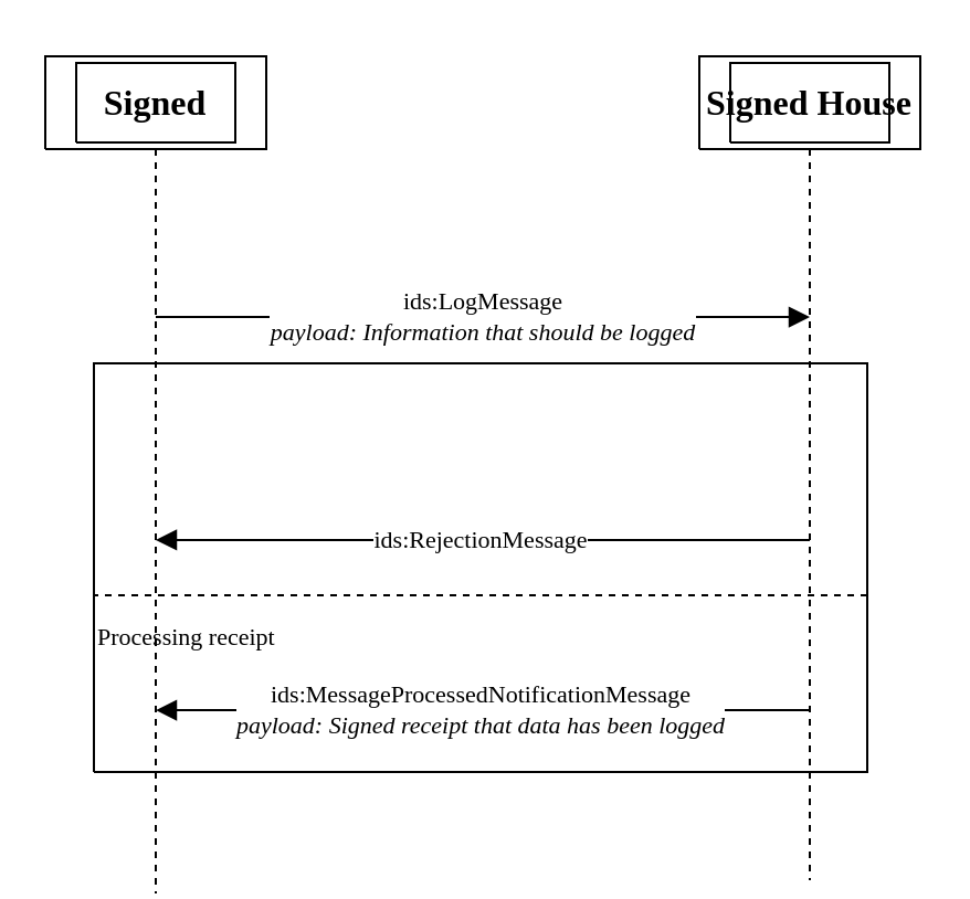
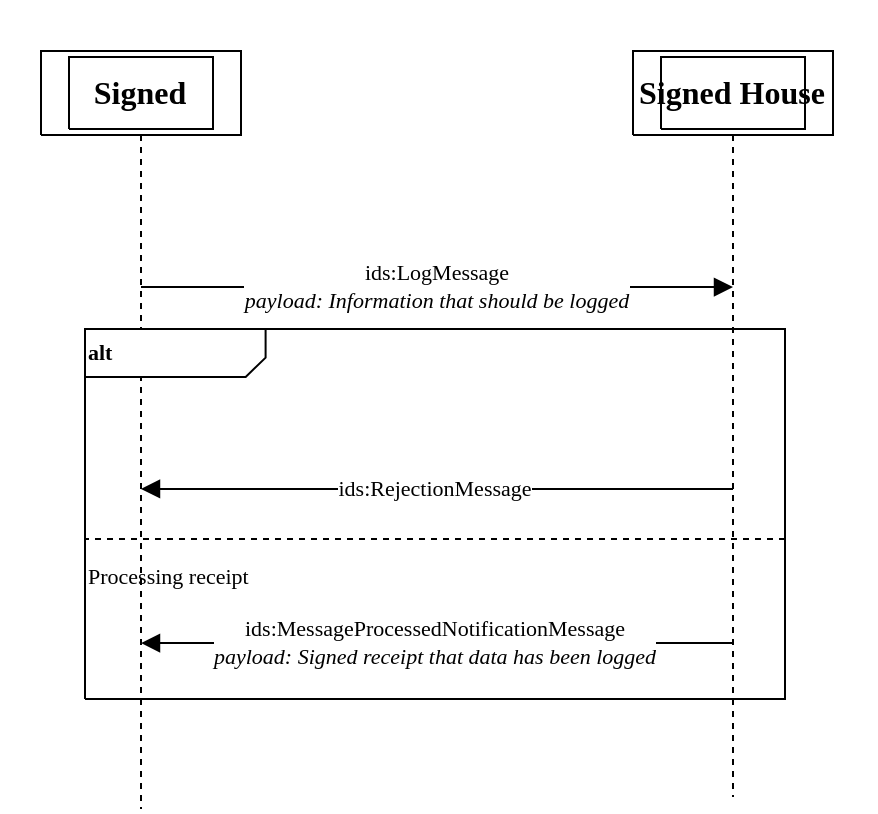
+ <mxCell id="13" value="&lt;p style=&quot;align:left;margin-left:0;margin-right:0;margin-top:0px;margin-bottom:0px;text-indent:0;valign:middle;direction:ltr;&quot;&gt;&lt;font style=&quot;font-size:11px;font-family:Calibri;color:#000000;direction:ltr;letter-spacing:0px;line-height:120%;opacity:1&quot;&gt;&lt;b&gt;alt&lt;br/&gt;&lt;/b&gt;&lt;/font&gt;&lt;/p&gt;" style="verticalAlign=middle;align=left;vsdxID=1028;fillColor=#ffffff;gradientColor=none;shape=stencil(UzV2Ls5ILEhVNTIoLinKz04tz0wpyVA1dlE1MsrMy0gtyiwBslSNXVWNndPyi1LTi/JL81Ig/IJEkEoQKze/DGRCBUSfAUiHkUElhGdoAOG7QZTmZOYhKTUy0rM0JUG5qZ4FimpTSz1zExLU4zHbgDyFaO4FMhDBkpaZkwMJVWR59GAECkGiwNgVAA==);labelBackgroundColor=none;rounded=0;html=1;whiteSpace=wrap;" parent="12" vertex="1"><mxGeometry width="350" height="24" as="geometry" /></mxCell>
